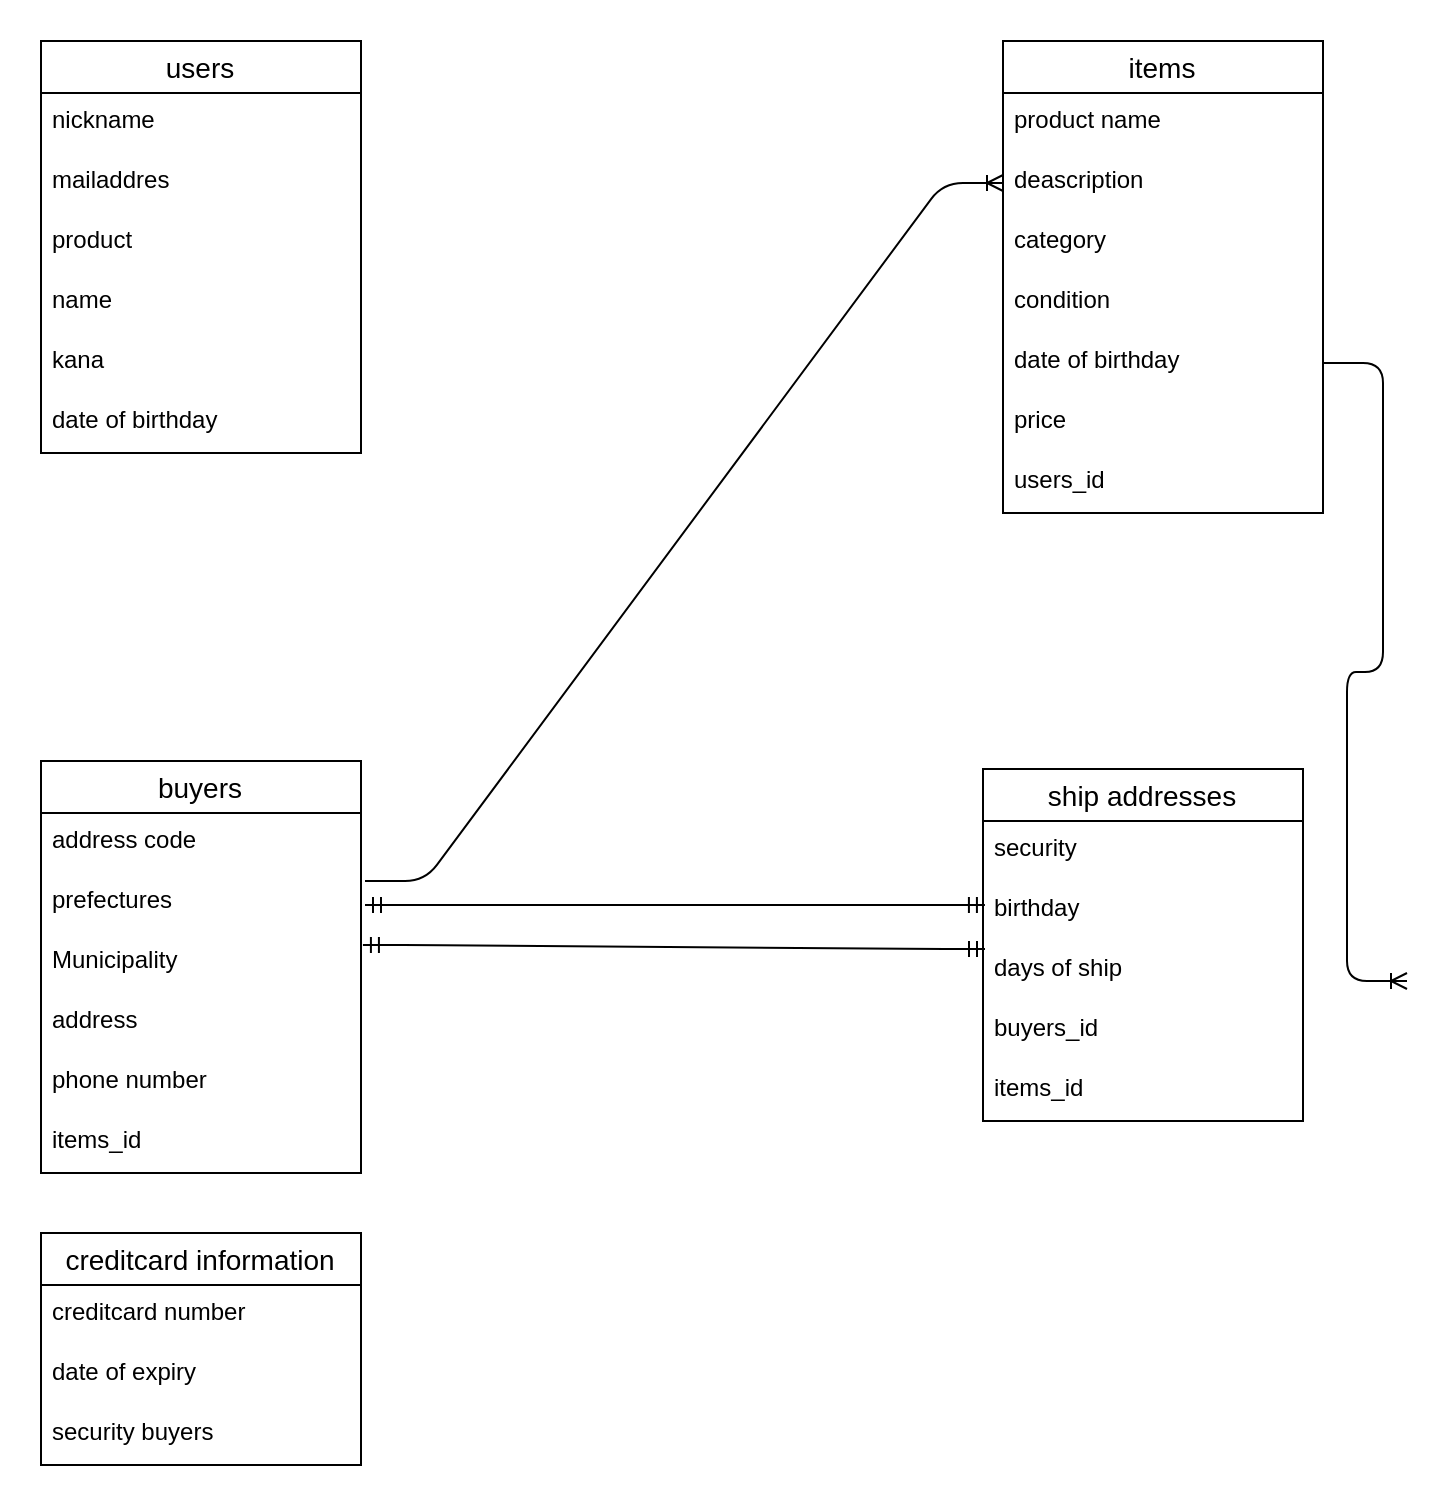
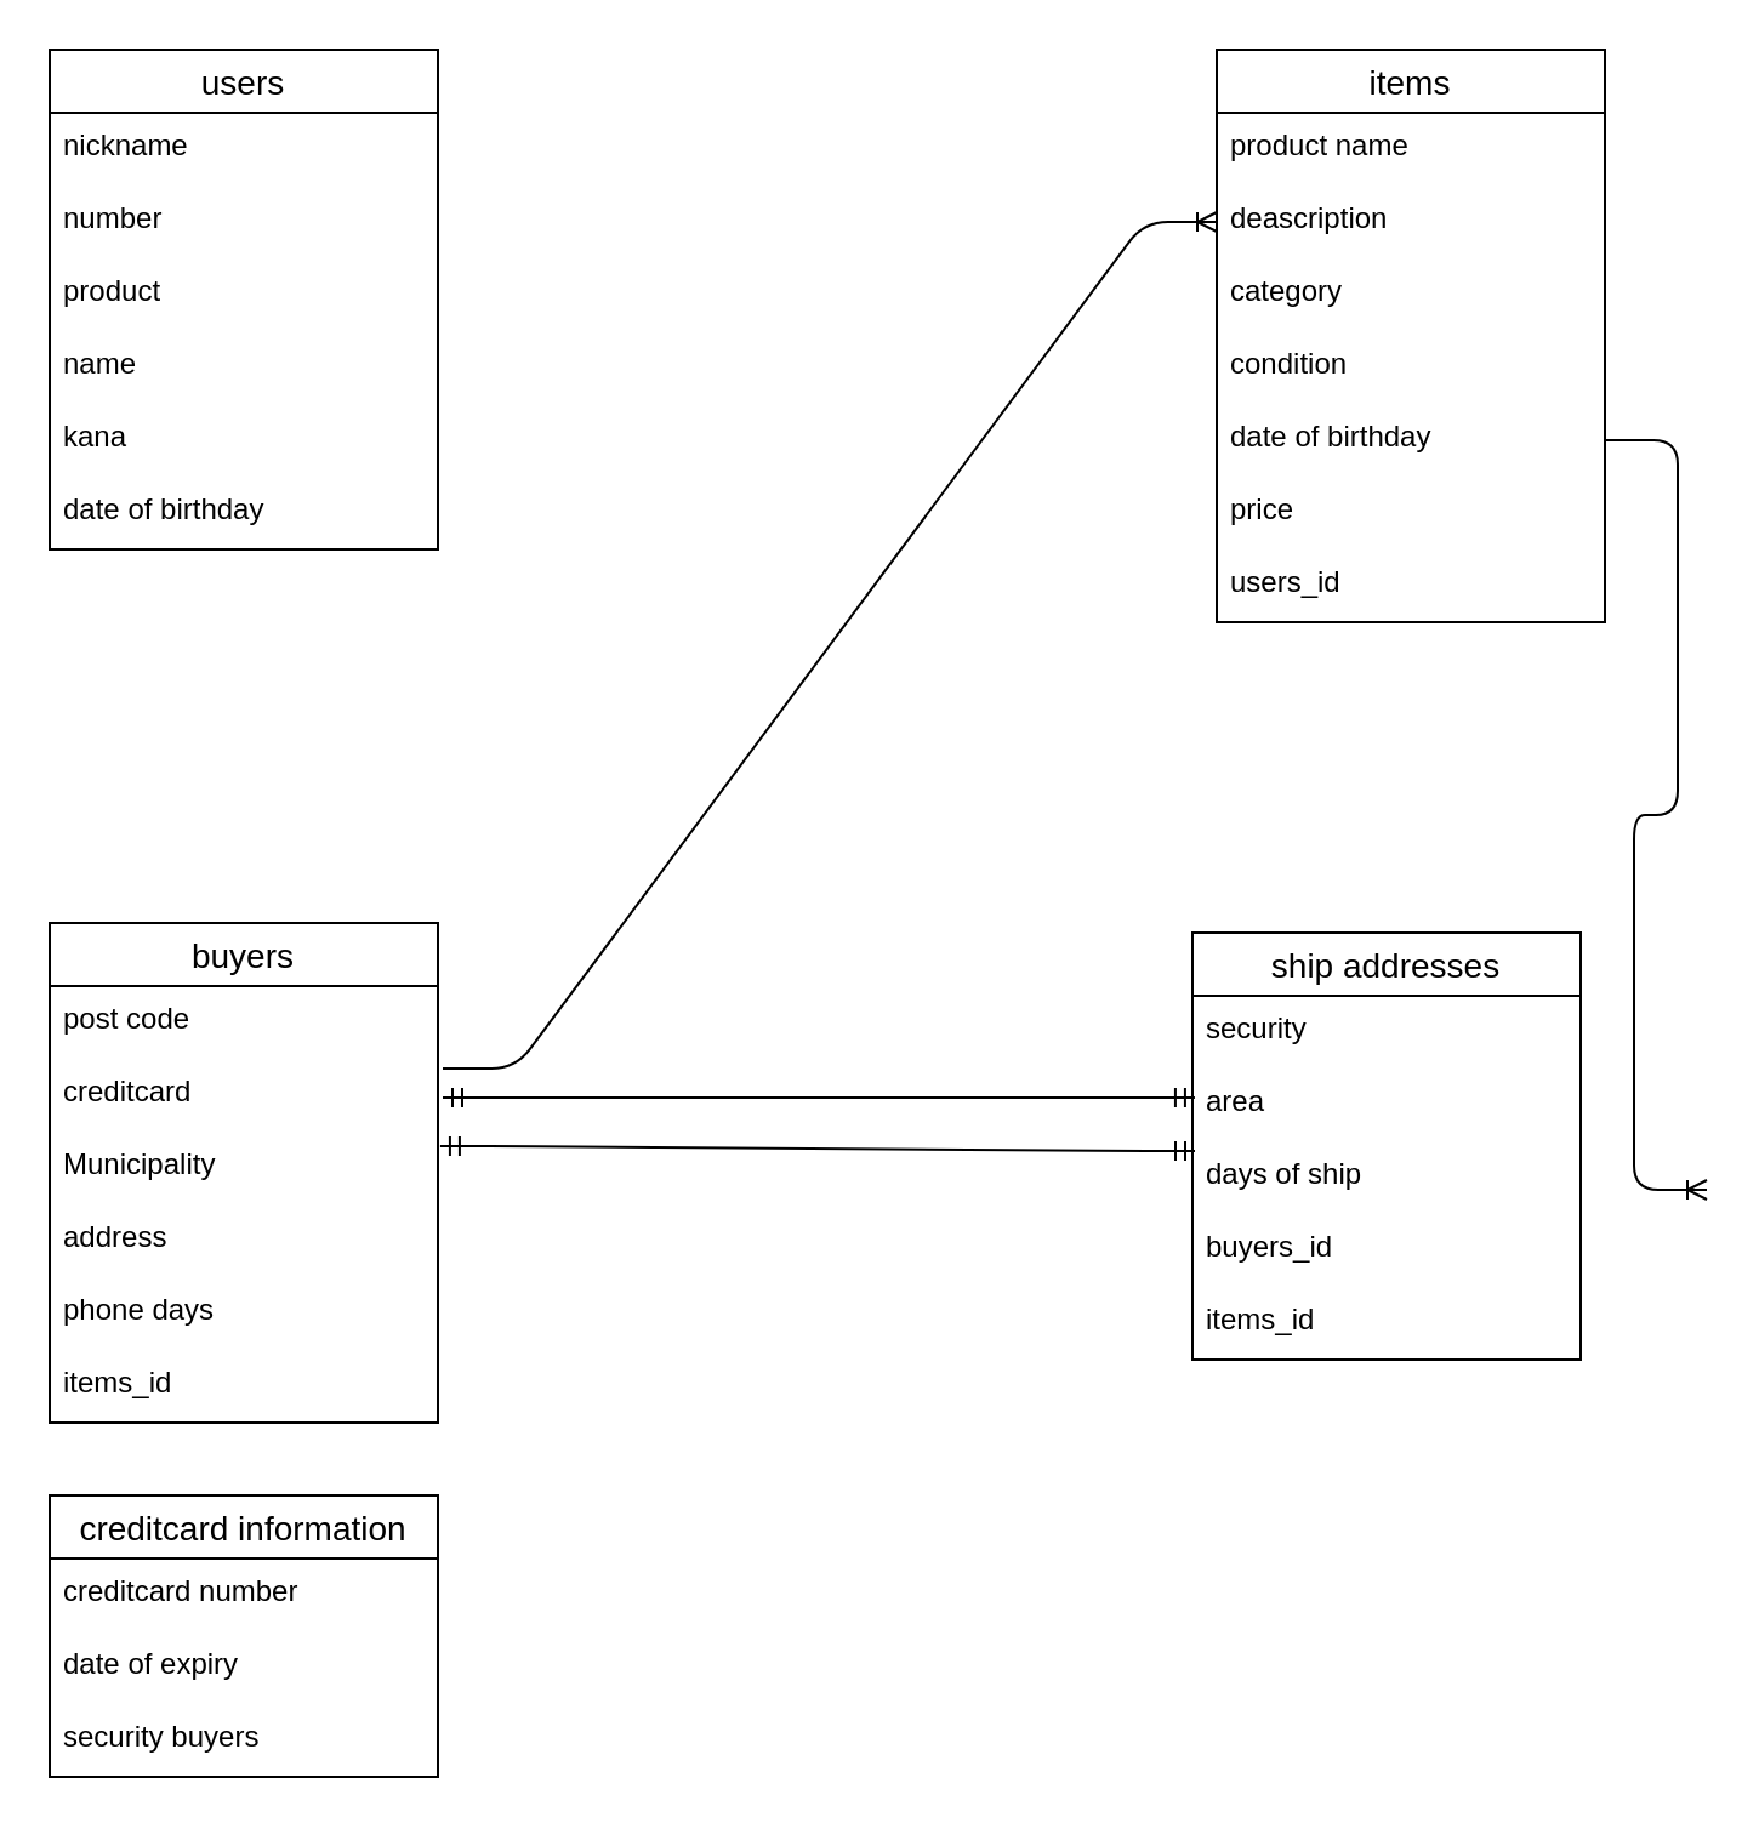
- <mxCell id="4" value="mailaddres" style="text;strokeColor=none;fillColor=none;spacingLeft=4;spacingRight=4;overflow=hidden;rotatable=0;points=[[0,0.5],[1,0.5]];portConstraint=eastwest;fontSize=12;" vertex="1" parent="2"><mxGeometry y="56" width="160" height="30" as="geometry" /></mxCell>
+ <mxCell id="4" value="number" style="text;strokeColor=none;fillColor=none;spacingLeft=4;spacingRight=4;overflow=hidden;rotatable=0;points=[[0,0.5],[1,0.5]];portConstraint=eastwest;fontSize=12;" vertex="1" parent="2"><mxGeometry y="56" width="160" height="30" as="geometry" /></mxCell>
- <mxCell id="19" value="address code" style="text;strokeColor=none;fillColor=none;spacingLeft=4;spacingRight=4;overflow=hidden;rotatable=0;points=[[0,0.5],[1,0.5]];portConstraint=eastwest;fontSize=12;" vertex="1" parent="18"><mxGeometry y="26" width="160" height="30" as="geometry" /></mxCell>
+ <mxCell id="19" value="post code" style="text;strokeColor=none;fillColor=none;spacingLeft=4;spacingRight=4;overflow=hidden;rotatable=0;points=[[0,0.5],[1,0.5]];portConstraint=eastwest;fontSize=12;" vertex="1" parent="18"><mxGeometry y="26" width="160" height="30" as="geometry" /></mxCell>
- <mxCell id="20" value="prefectures" style="text;strokeColor=none;fillColor=none;spacingLeft=4;spacingRight=4;overflow=hidden;rotatable=0;points=[[0,0.5],[1,0.5]];portConstraint=eastwest;fontSize=12;" vertex="1" parent="18"><mxGeometry y="56" width="160" height="30" as="geometry" /></mxCell>
+ <mxCell id="20" value="creditcard" style="text;strokeColor=none;fillColor=none;spacingLeft=4;spacingRight=4;overflow=hidden;rotatable=0;points=[[0,0.5],[1,0.5]];portConstraint=eastwest;fontSize=12;" vertex="1" parent="18"><mxGeometry y="56" width="160" height="30" as="geometry" /></mxCell>
- <mxCell id="27" value="birthday" style="text;strokeColor=none;fillColor=none;spacingLeft=4;spacingRight=4;overflow=hidden;rotatable=0;points=[[0,0.5],[1,0.5]];portConstraint=eastwest;fontSize=12;" vertex="1" parent="25"><mxGeometry y="56" width="160" height="30" as="geometry" /></mxCell>
+ <mxCell id="27" value="area" style="text;strokeColor=none;fillColor=none;spacingLeft=4;spacingRight=4;overflow=hidden;rotatable=0;points=[[0,0.5],[1,0.5]];portConstraint=eastwest;fontSize=12;" vertex="1" parent="25"><mxGeometry y="56" width="160" height="30" as="geometry" /></mxCell>
- <mxCell id="23" value="phone number" style="text;strokeColor=none;fillColor=none;spacingLeft=4;spacingRight=4;overflow=hidden;rotatable=0;points=[[0,0.5],[1,0.5]];portConstraint=eastwest;fontSize=12;" vertex="1" parent="18"><mxGeometry y="146" width="160" height="30" as="geometry" /></mxCell>
+ <mxCell id="23" value="phone days" style="text;strokeColor=none;fillColor=none;spacingLeft=4;spacingRight=4;overflow=hidden;rotatable=0;points=[[0,0.5],[1,0.5]];portConstraint=eastwest;fontSize=12;" vertex="1" parent="18"><mxGeometry y="146" width="160" height="30" as="geometry" /></mxCell>
